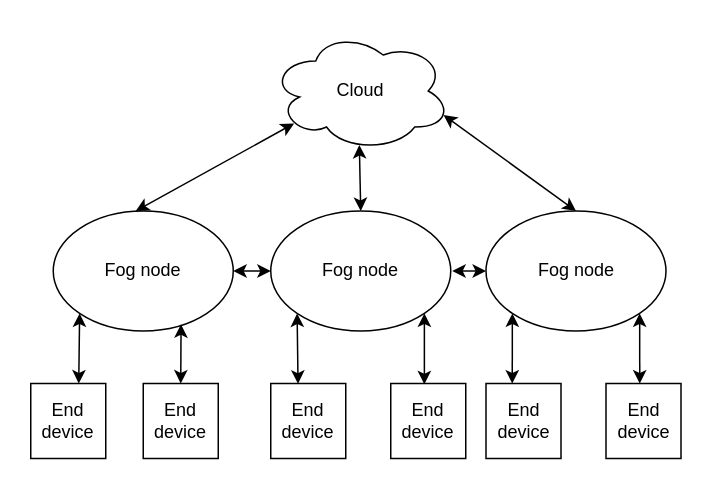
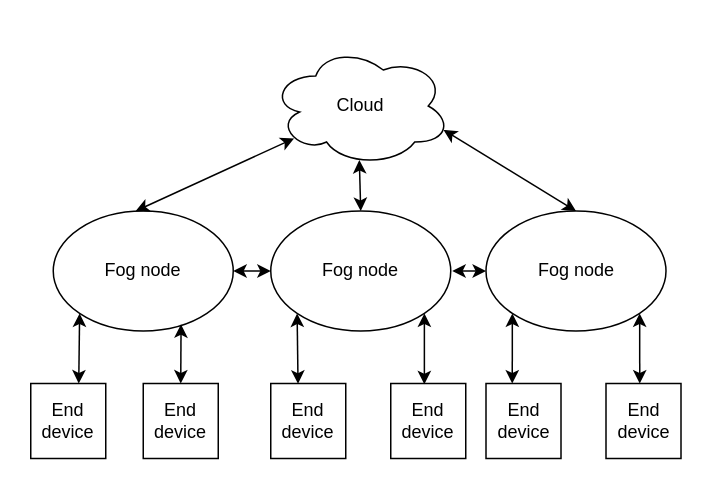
- <mxCell id="2" value="Cloud" style="ellipse;shape=cloud;whiteSpace=wrap;html=1;" vertex="1" parent="1"><mxGeometry x="180" y="20" width="120" height="80" as="geometry" /></mxCell>
+ <mxCell id="2" value="Cloud" style="ellipse;shape=cloud;whiteSpace=wrap;html=1;" vertex="1" parent="1"><mxGeometry x="180" y="30" width="120" height="80" as="geometry" /></mxCell>
